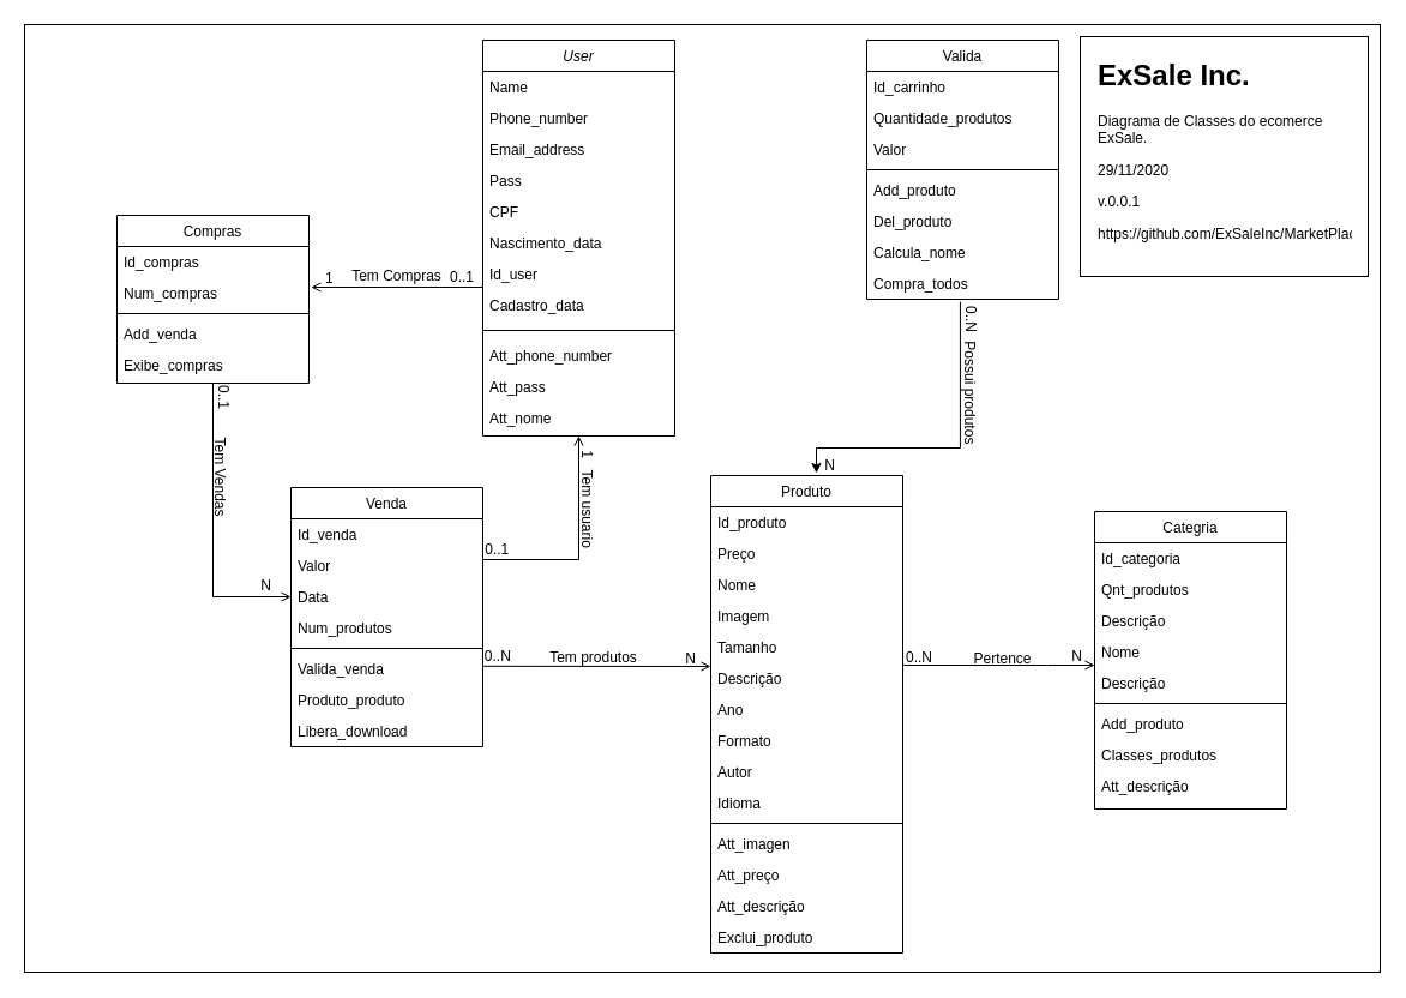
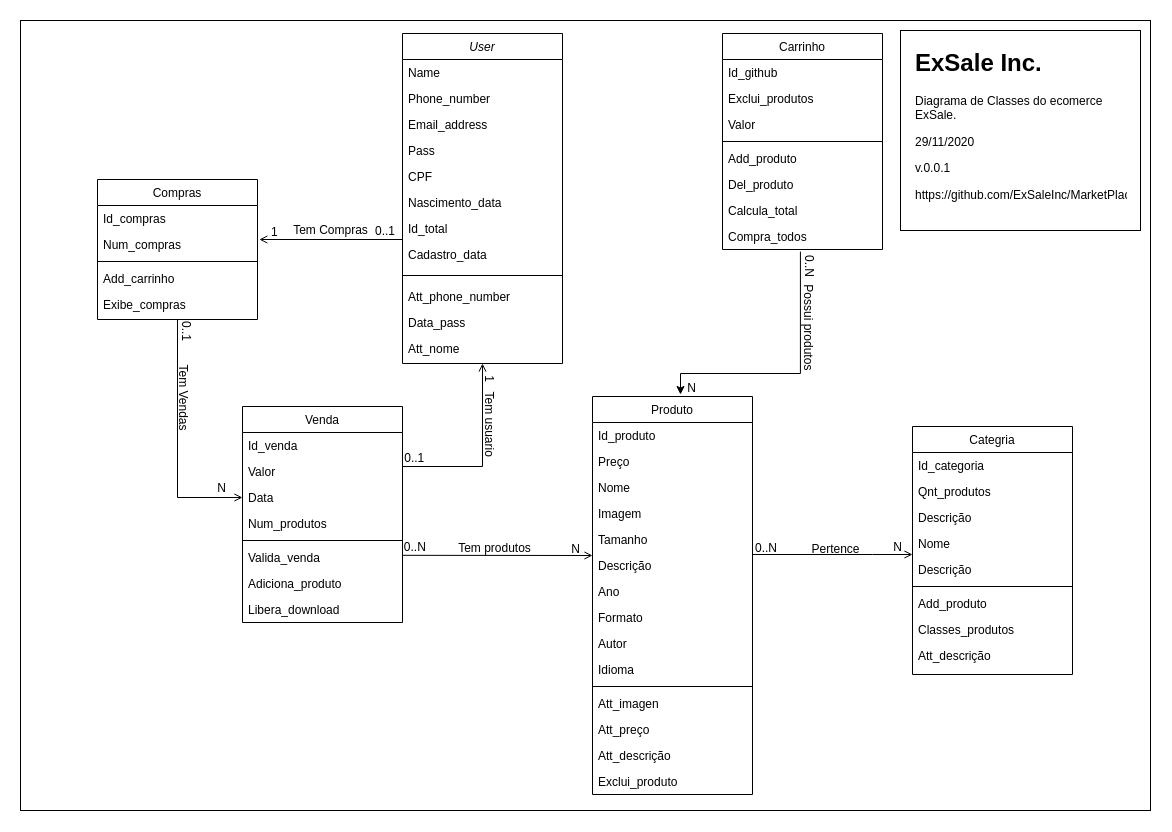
- <mxCell id="8" value="Valida&#10;" style="swimlane;fontStyle=0;align=center;verticalAlign=top;childLayout=stackLayout;horizontal=1;startSize=26;horizontalStack=0;resizeParent=1;resizeLast=0;collapsible=1;marginBottom=0;rounded=0;shadow=0;strokeWidth=1;" parent="1" vertex="1"><mxGeometry x="722" y="33" width="160" height="216" as="geometry"><mxRectangle x="550" y="140" width="160" height="26" as="alternateBounds" /></mxGeometry></mxCell>
+ <mxCell id="8" value="Carrinho&#10;" style="swimlane;fontStyle=0;align=center;verticalAlign=top;childLayout=stackLayout;horizontal=1;startSize=26;horizontalStack=0;resizeParent=1;resizeLast=0;collapsible=1;marginBottom=0;rounded=0;shadow=0;strokeWidth=1;" parent="1" vertex="1"><mxGeometry x="722" y="33" width="160" height="216" as="geometry"><mxRectangle x="550" y="140" width="160" height="26" as="alternateBounds" /></mxGeometry></mxCell>
- <mxCell id="9" value="Id_carrinho" style="text;align=left;verticalAlign=top;spacingLeft=4;spacingRight=4;overflow=hidden;rotatable=0;points=[[0,0.5],[1,0.5]];portConstraint=eastwest;" parent="8" vertex="1"><mxGeometry y="26" width="160" height="26" as="geometry" /></mxCell>
+ <mxCell id="9" value="Id_github" style="text;align=left;verticalAlign=top;spacingLeft=4;spacingRight=4;overflow=hidden;rotatable=0;points=[[0,0.5],[1,0.5]];portConstraint=eastwest;" parent="8" vertex="1"><mxGeometry y="26" width="160" height="26" as="geometry" /></mxCell>
- <mxCell id="10" value="Quantidade_produtos" style="text;align=left;verticalAlign=top;spacingLeft=4;spacingRight=4;overflow=hidden;rotatable=0;points=[[0,0.5],[1,0.5]];portConstraint=eastwest;rounded=0;shadow=0;html=0;" parent="8" vertex="1"><mxGeometry y="52" width="160" height="26" as="geometry" /></mxCell>
+ <mxCell id="10" value="Exclui_produtos" style="text;align=left;verticalAlign=top;spacingLeft=4;spacingRight=4;overflow=hidden;rotatable=0;points=[[0,0.5],[1,0.5]];portConstraint=eastwest;rounded=0;shadow=0;html=0;" parent="8" vertex="1"><mxGeometry y="52" width="160" height="26" as="geometry" /></mxCell>
- <mxCell id="15" value="Calcula_nome" style="text;align=left;verticalAlign=top;spacingLeft=4;spacingRight=4;overflow=hidden;rotatable=0;points=[[0,0.5],[1,0.5]];portConstraint=eastwest;" parent="8" vertex="1"><mxGeometry y="164" width="160" height="26" as="geometry" /></mxCell>
+ <mxCell id="15" value="Calcula_total" style="text;align=left;verticalAlign=top;spacingLeft=4;spacingRight=4;overflow=hidden;rotatable=0;points=[[0,0.5],[1,0.5]];portConstraint=eastwest;" parent="8" vertex="1"><mxGeometry y="164" width="160" height="26" as="geometry" /></mxCell>
- <mxCell id="28" value="Id_user" style="text;align=left;verticalAlign=top;spacingLeft=4;spacingRight=4;overflow=hidden;rotatable=0;points=[[0,0.5],[1,0.5]];portConstraint=eastwest;rounded=0;shadow=0;html=0;" parent="21" vertex="1"><mxGeometry y="182" width="160" height="26" as="geometry" /></mxCell>
+ <mxCell id="28" value="Id_total" style="text;align=left;verticalAlign=top;spacingLeft=4;spacingRight=4;overflow=hidden;rotatable=0;points=[[0,0.5],[1,0.5]];portConstraint=eastwest;rounded=0;shadow=0;html=0;" parent="21" vertex="1"><mxGeometry y="182" width="160" height="26" as="geometry" /></mxCell>
- <mxCell id="76" value="Add_venda" style="text;align=left;verticalAlign=top;spacingLeft=4;spacingRight=4;overflow=hidden;rotatable=0;points=[[0,0.5],[1,0.5]];portConstraint=eastwest;" parent="72" vertex="1"><mxGeometry y="86" width="160" height="26" as="geometry" /></mxCell>
+ <mxCell id="76" value="Add_carrinho" style="text;align=left;verticalAlign=top;spacingLeft=4;spacingRight=4;overflow=hidden;rotatable=0;points=[[0,0.5],[1,0.5]];portConstraint=eastwest;" parent="72" vertex="1"><mxGeometry y="86" width="160" height="26" as="geometry" /></mxCell>
- <mxCell id="32" value="Att_pass" style="text;align=left;verticalAlign=top;spacingLeft=4;spacingRight=4;overflow=hidden;rotatable=0;points=[[0,0.5],[1,0.5]];portConstraint=eastwest;" parent="21" vertex="1"><mxGeometry y="276" width="160" height="26" as="geometry" /></mxCell>
+ <mxCell id="32" value="Data_pass" style="text;align=left;verticalAlign=top;spacingLeft=4;spacingRight=4;overflow=hidden;rotatable=0;points=[[0,0.5],[1,0.5]];portConstraint=eastwest;" parent="21" vertex="1"><mxGeometry y="276" width="160" height="26" as="geometry" /></mxCell>
- <mxCell id="65" value="Produto_produto" style="text;align=left;verticalAlign=top;spacingLeft=4;spacingRight=4;overflow=hidden;rotatable=0;points=[[0,0.5],[1,0.5]];portConstraint=eastwest;" parent="58" vertex="1"><mxGeometry y="164" width="160" height="26" as="geometry" /></mxCell>
+ <mxCell id="65" value="Adiciona_produto" style="text;align=left;verticalAlign=top;spacingLeft=4;spacingRight=4;overflow=hidden;rotatable=0;points=[[0,0.5],[1,0.5]];portConstraint=eastwest;" parent="58" vertex="1"><mxGeometry y="164" width="160" height="26" as="geometry" /></mxCell>
